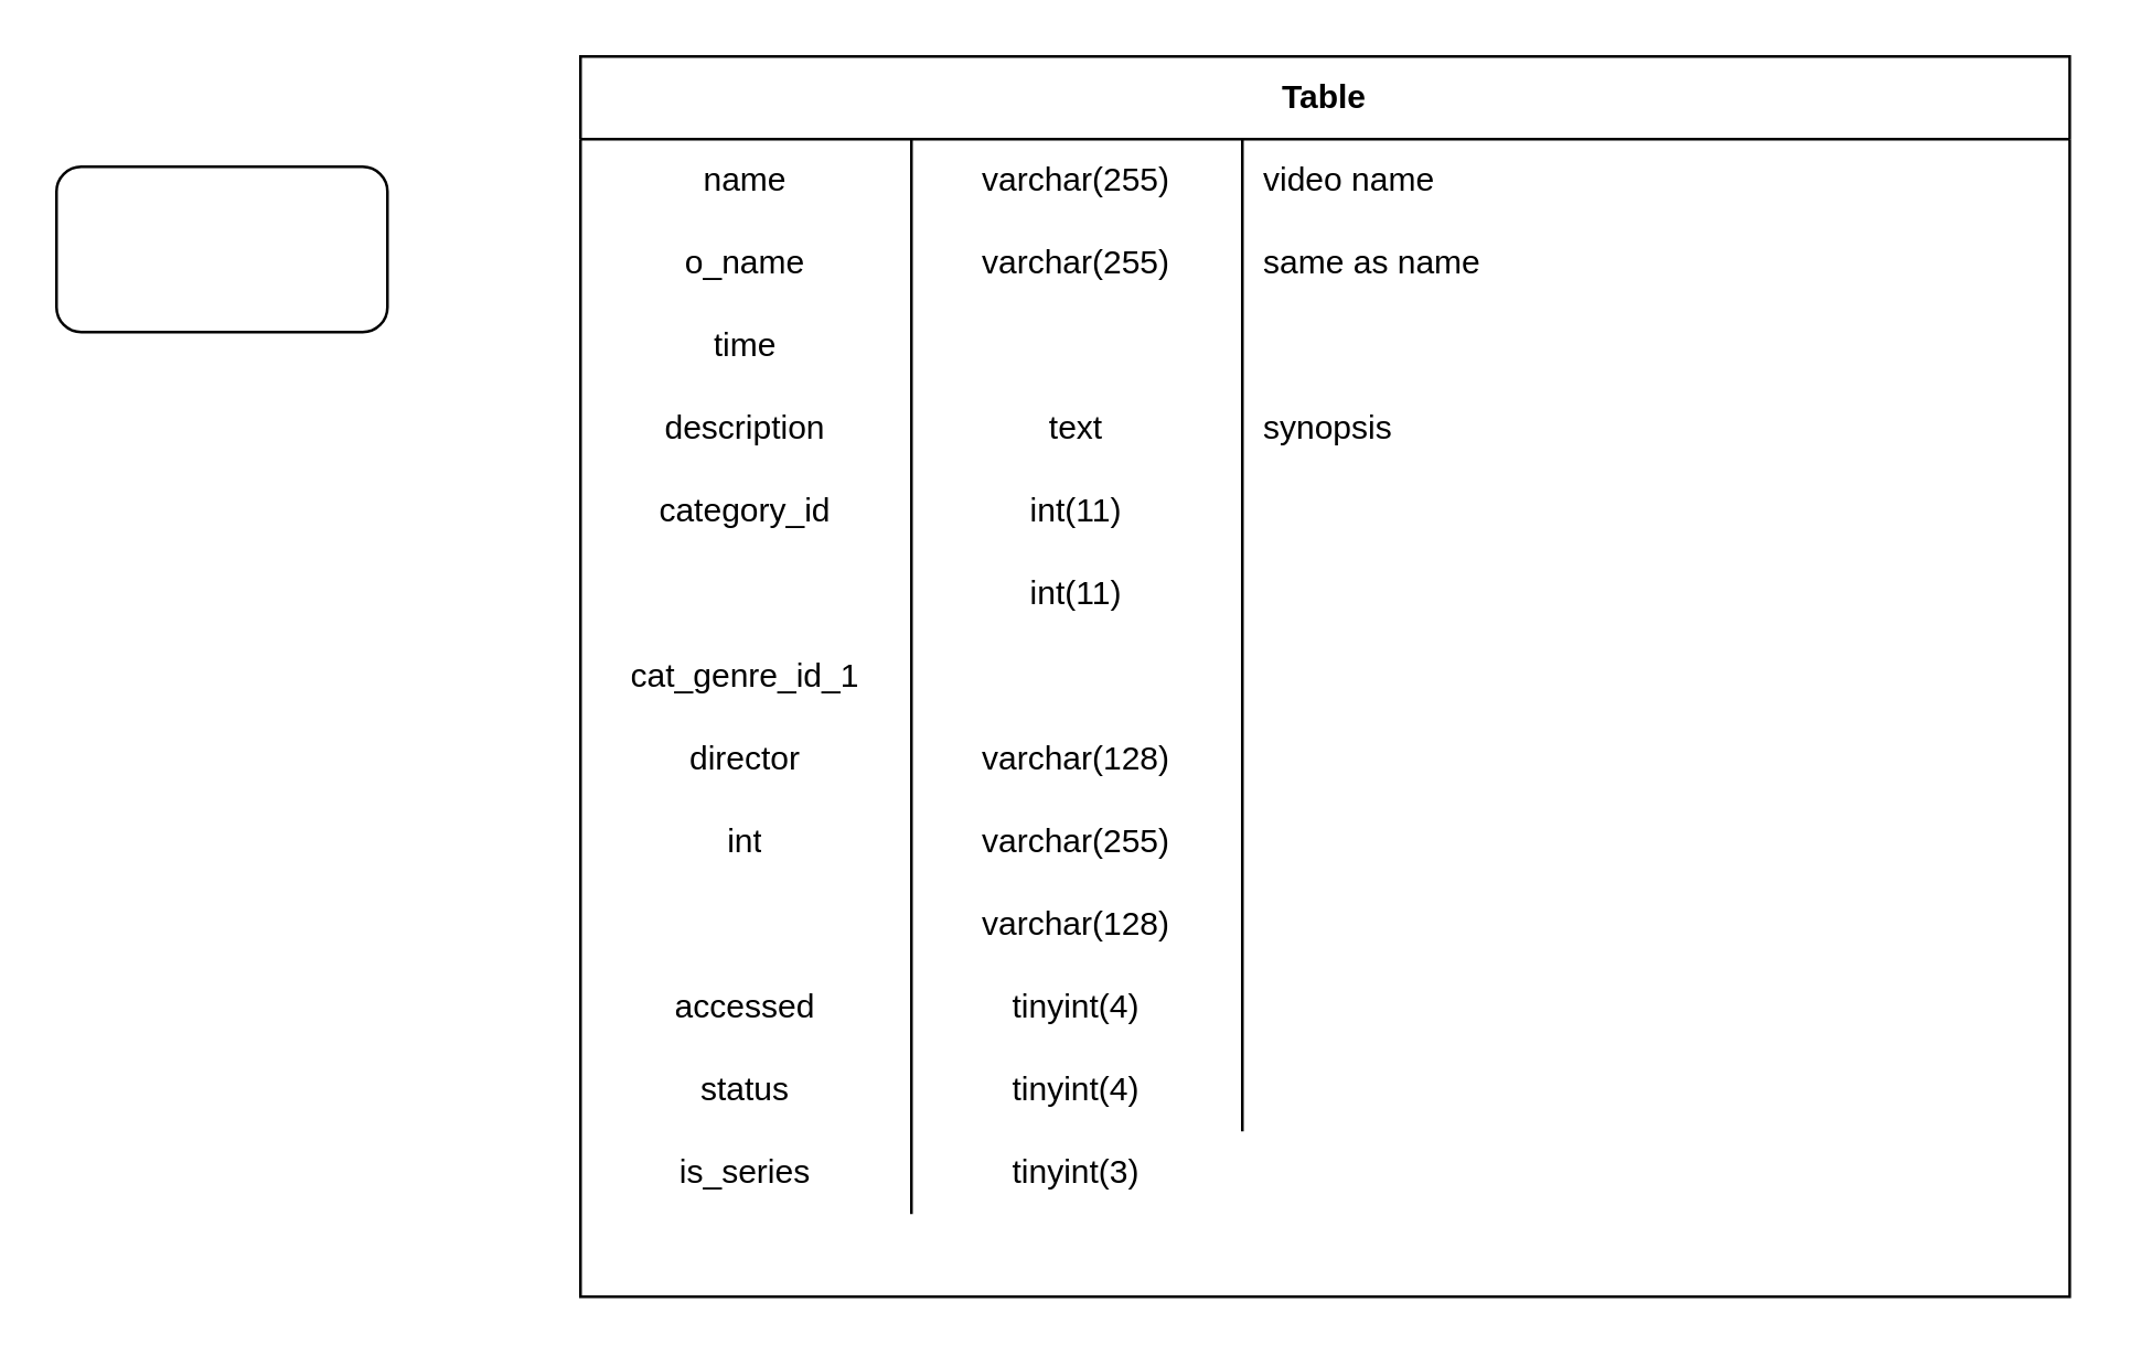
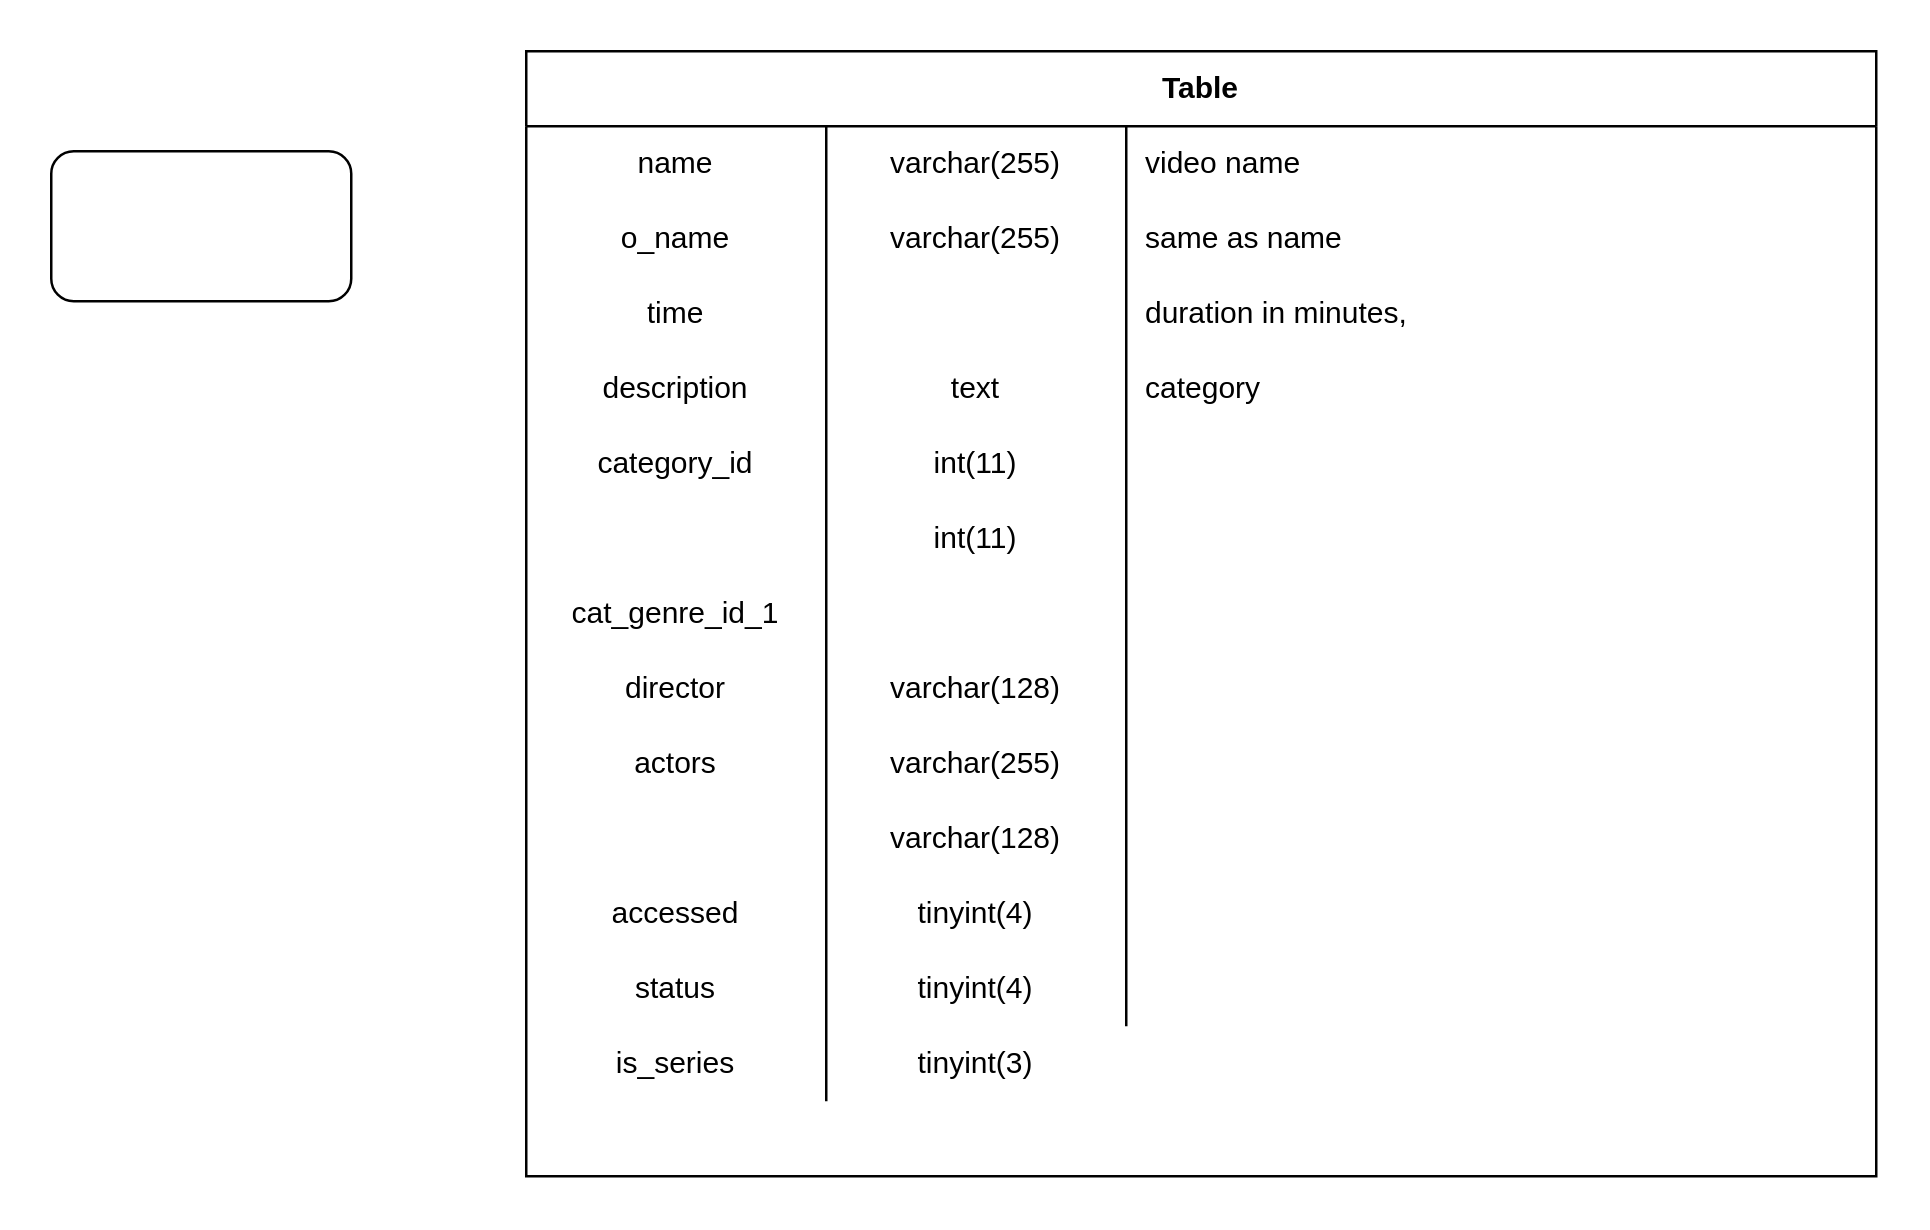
+ <mxCell id="15" value="duration in minutes," style="shape=partialRectangle;html=1;whiteSpace=wrap;connectable=0;fillColor=none;top=0;left=0;bottom=0;right=0;align=left;spacingLeft=6;overflow=hidden;" vertex="1" parent="12"><mxGeometry x="240" width="300" height="30" as="geometry" /></mxCell>
- <mxCell id="19" value="synopsis" style="shape=partialRectangle;html=1;whiteSpace=wrap;connectable=0;fillColor=none;top=0;left=0;bottom=0;right=0;align=left;spacingLeft=6;overflow=hidden;" vertex="1" parent="16"><mxGeometry x="240" width="300" height="30" as="geometry" /></mxCell>
+ <mxCell id="19" value="category" style="shape=partialRectangle;html=1;whiteSpace=wrap;connectable=0;fillColor=none;top=0;left=0;bottom=0;right=0;align=left;spacingLeft=6;overflow=hidden;" vertex="1" parent="16"><mxGeometry x="240" width="300" height="30" as="geometry" /></mxCell>
- <mxCell id="36" value="int" style="shape=partialRectangle;html=1;whiteSpace=wrap;connectable=0;fillColor=none;top=0;left=0;bottom=0;right=0;overflow=hidden;" vertex="1" parent="35"><mxGeometry width="120" height="30" as="geometry" /></mxCell>
+ <mxCell id="36" value="actors" style="shape=partialRectangle;html=1;whiteSpace=wrap;connectable=0;fillColor=none;top=0;left=0;bottom=0;right=0;overflow=hidden;" vertex="1" parent="35"><mxGeometry width="120" height="30" as="geometry" /></mxCell>
